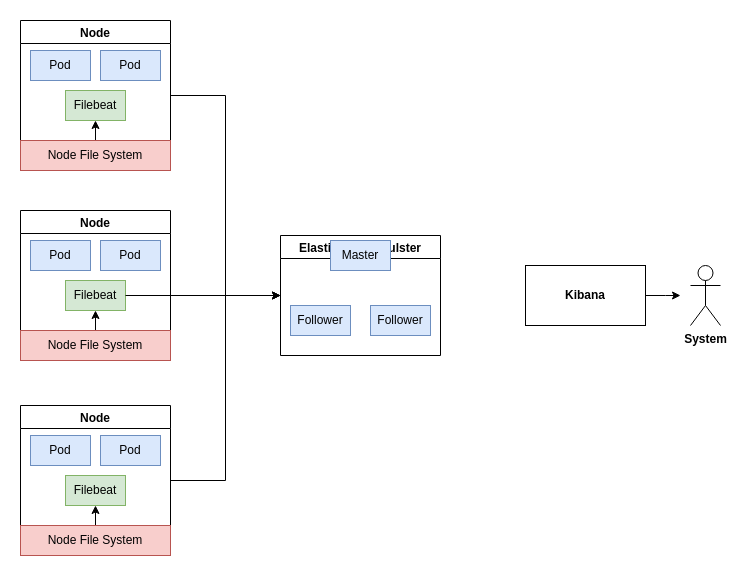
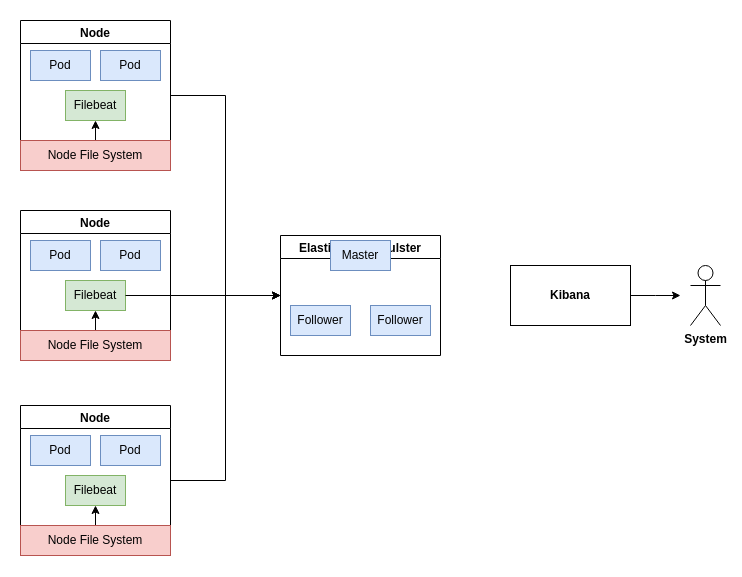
- <mxCell id="27" value="&lt;b&gt;Kibana&lt;/b&gt;" style="rounded=0;whiteSpace=wrap;html=1;" vertex="1" parent="1"><mxGeometry x="525" y="265" width="120" height="60" as="geometry" /></mxCell>
+ <mxCell id="27" value="&lt;b&gt;Kibana&lt;/b&gt;" style="rounded=0;whiteSpace=wrap;html=1;" vertex="1" parent="1"><mxGeometry x="510" y="265" width="120" height="60" as="geometry" /></mxCell>
